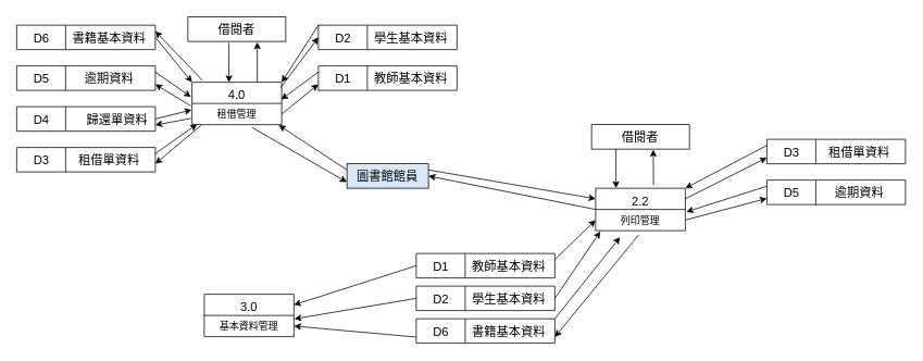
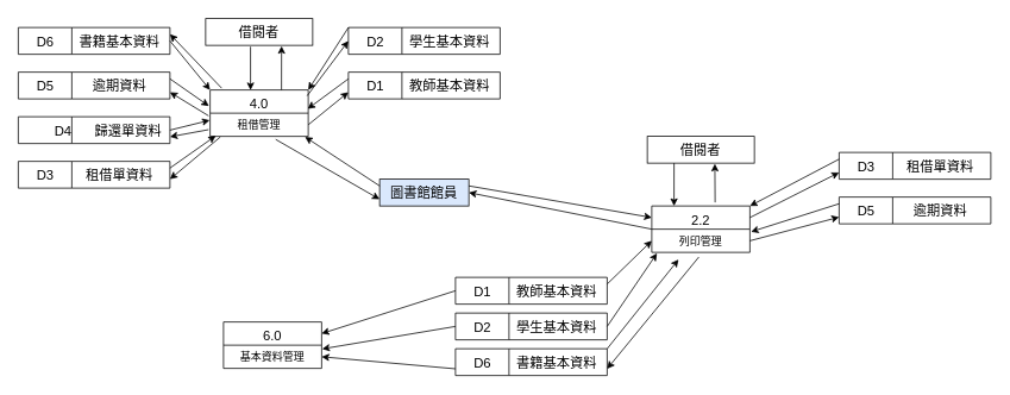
- <mxCell id="13" value="D4" style="text;html=1;align=center;verticalAlign=middle;resizable=0;points=[];autosize=1;strokeColor=none;fontSize=15;" vertex="1" parent="11"><mxGeometry x="15" y="5" width="30" height="20" as="geometry" /></mxCell>
+ <mxCell id="13" value="D4" style="text;html=1;align=center;verticalAlign=middle;resizable=0;points=[];autosize=1;strokeColor=none;fontSize=15;" vertex="1" parent="11"><mxGeometry x="35" y="5" width="30" height="20" as="geometry" /></mxCell>
- <mxCell id="70" value="3.0" style="swimlane;fontStyle=0;childLayout=stackLayout;horizontal=1;startSize=26;horizontalStack=0;resizeParent=1;resizeParentMax=0;resizeLast=0;collapsible=1;marginBottom=0;fontSize=15;align=center;verticalAlign=top;" vertex="1" parent="1"><mxGeometry x="250" y="360" width="110" height="52" as="geometry" /></mxCell>
+ <mxCell id="70" value="6.0" style="swimlane;fontStyle=0;childLayout=stackLayout;horizontal=1;startSize=26;horizontalStack=0;resizeParent=1;resizeParentMax=0;resizeLast=0;collapsible=1;marginBottom=0;fontSize=15;align=center;verticalAlign=top;" vertex="1" parent="1"><mxGeometry x="250" y="360" width="110" height="52" as="geometry" /></mxCell>
